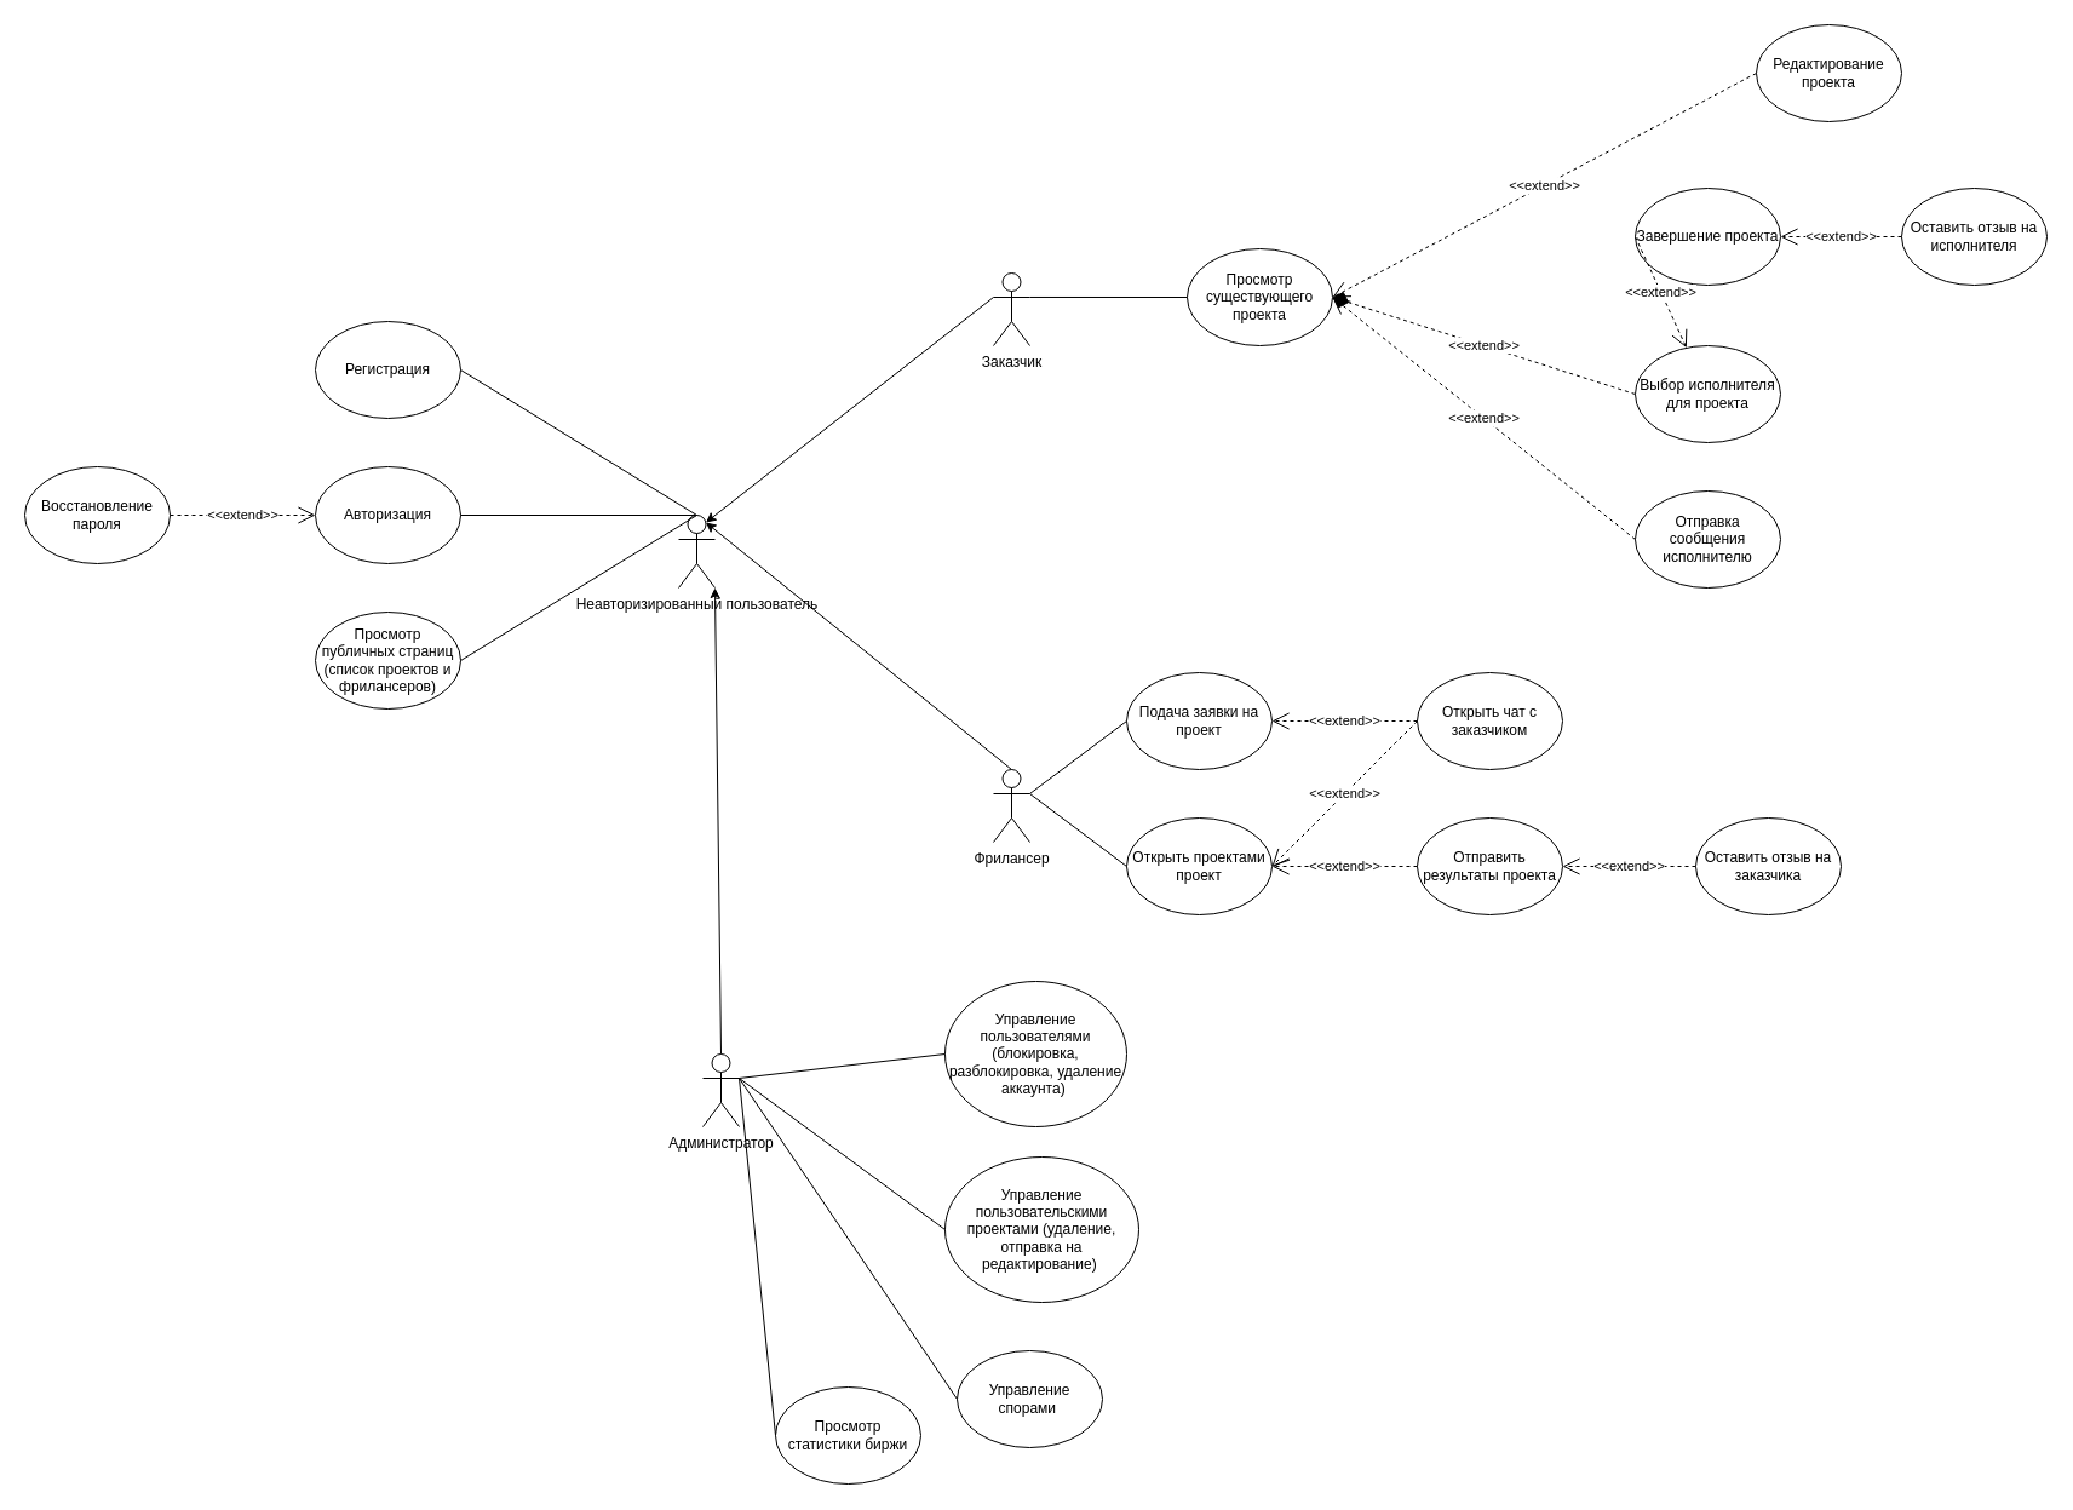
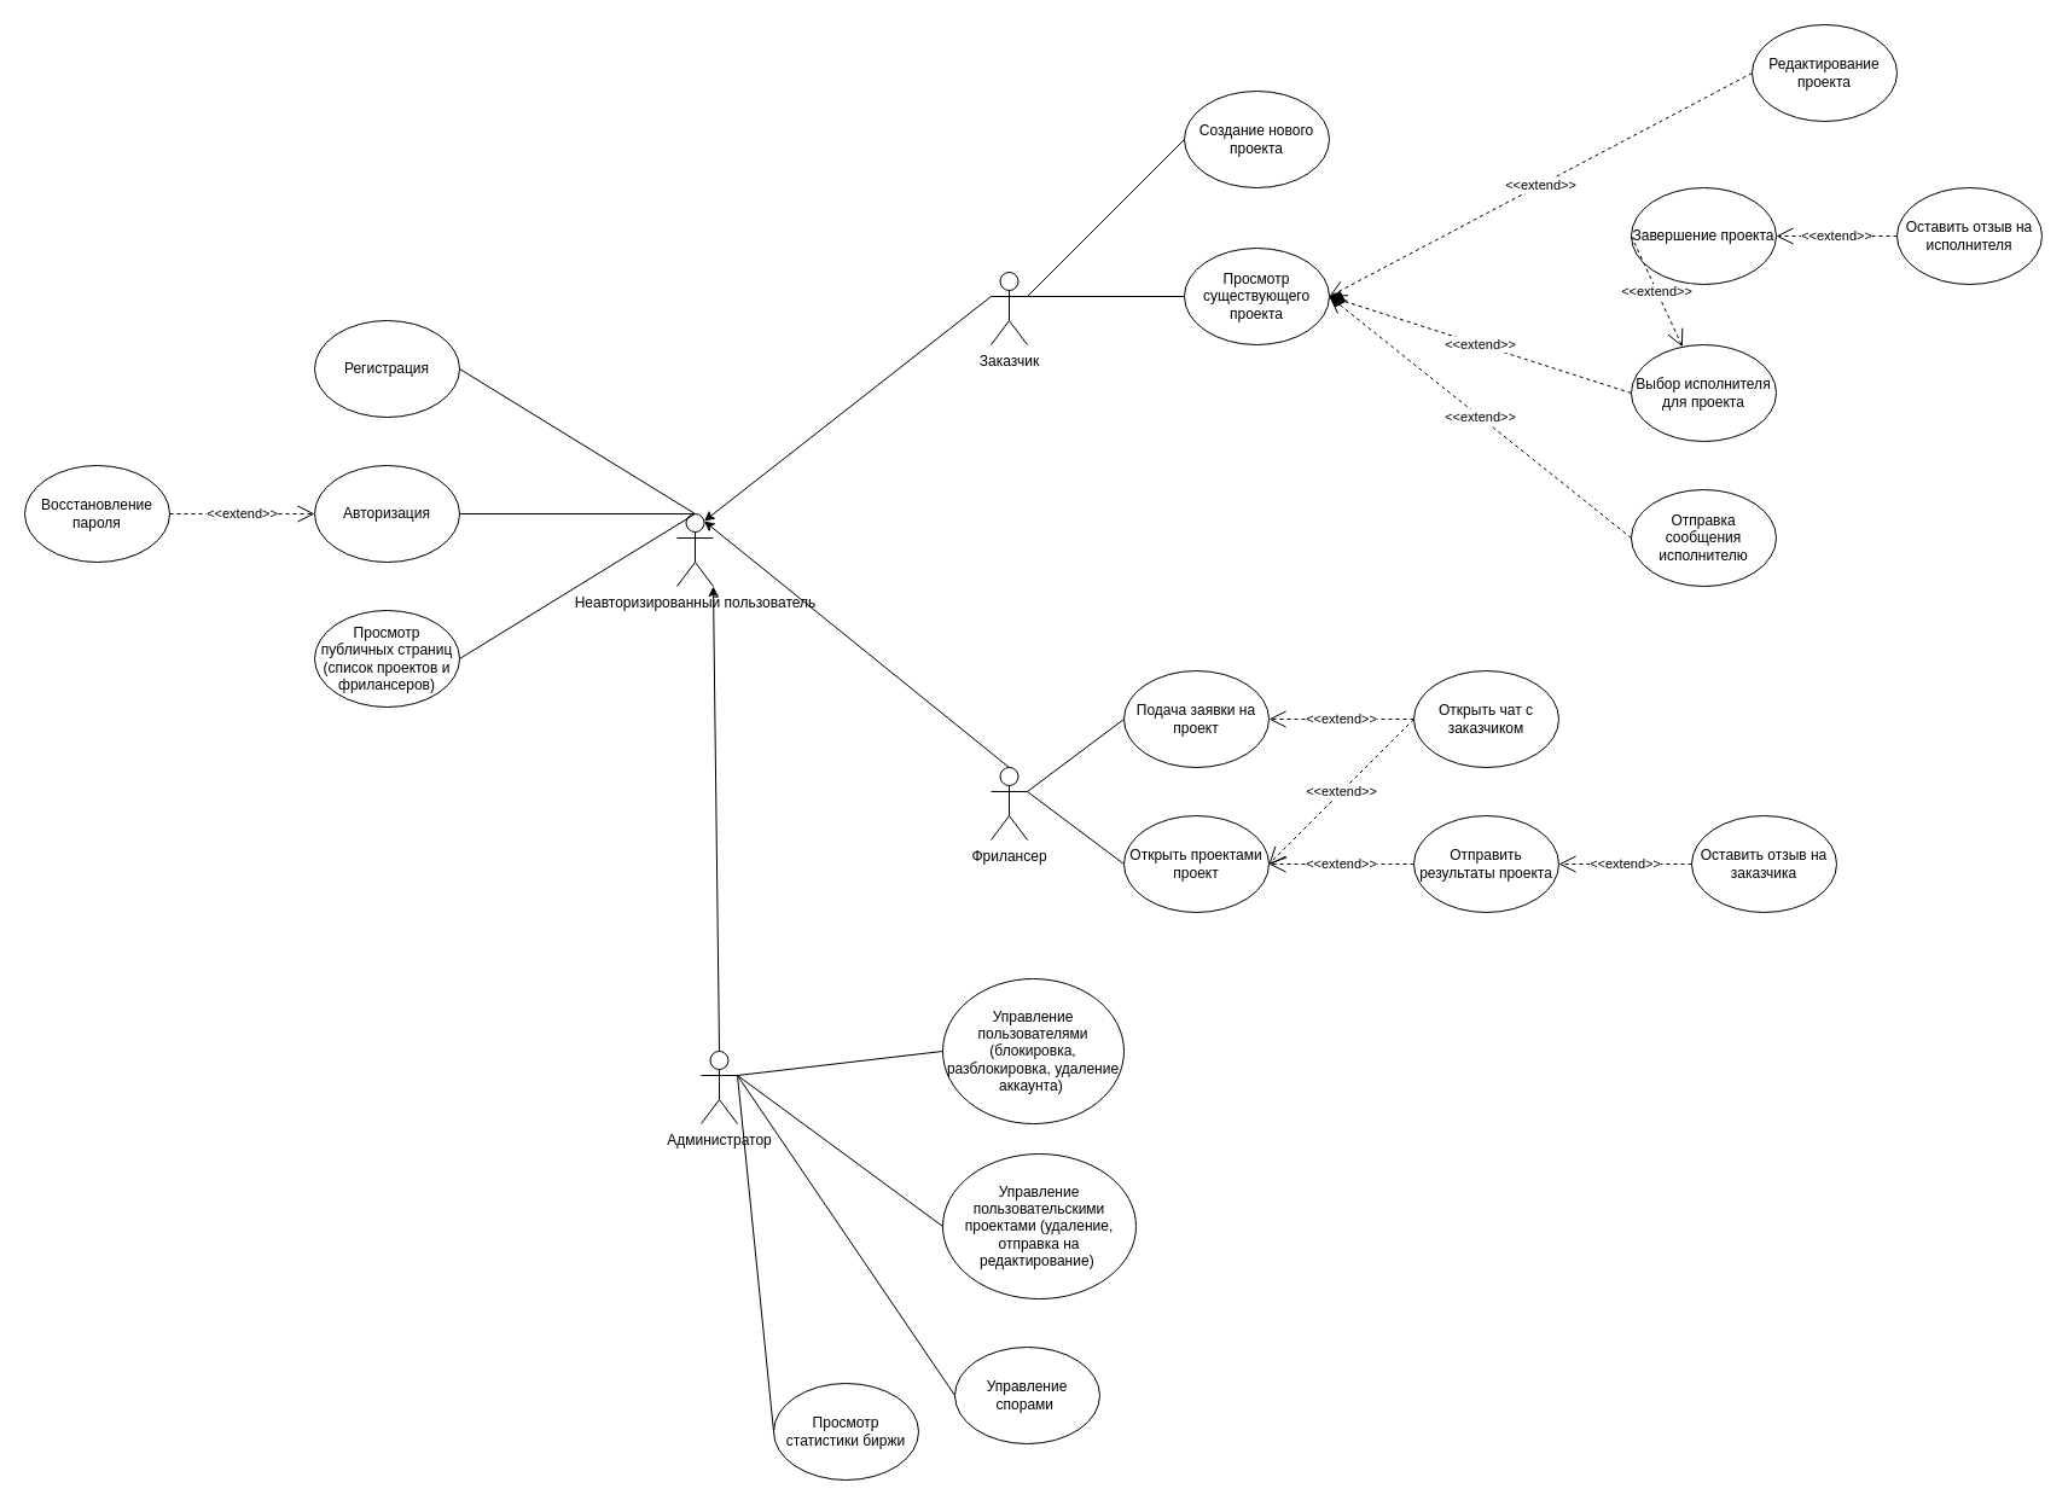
+ <mxCell id="10" value="Создание нового проекта" style="ellipse;whiteSpace=wrap;html=1;" parent="1" vertex="1"><mxGeometry x="980" y="75" width="120" height="80" as="geometry" /></mxCell>
+ <mxCell id="40" value="" style="endArrow=none;html=1;rounded=0;exitX=1;exitY=0.333;exitDx=0;exitDy=0;exitPerimeter=0;entryX=0;entryY=0.5;entryDx=0;entryDy=0;" edge="1" parent="1" source="3" target="10"><mxGeometry width="50" height="50" relative="1" as="geometry"><mxPoint x="950" y="285" as="sourcePoint" /><mxPoint x="920" y="235" as="targetPoint" /></mxGeometry></mxCell>
